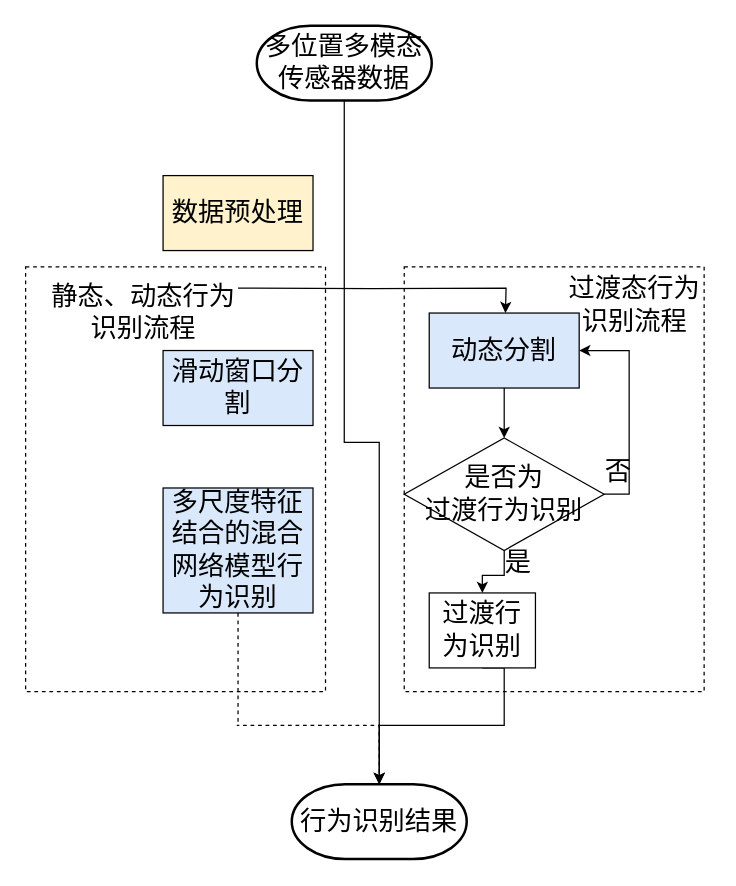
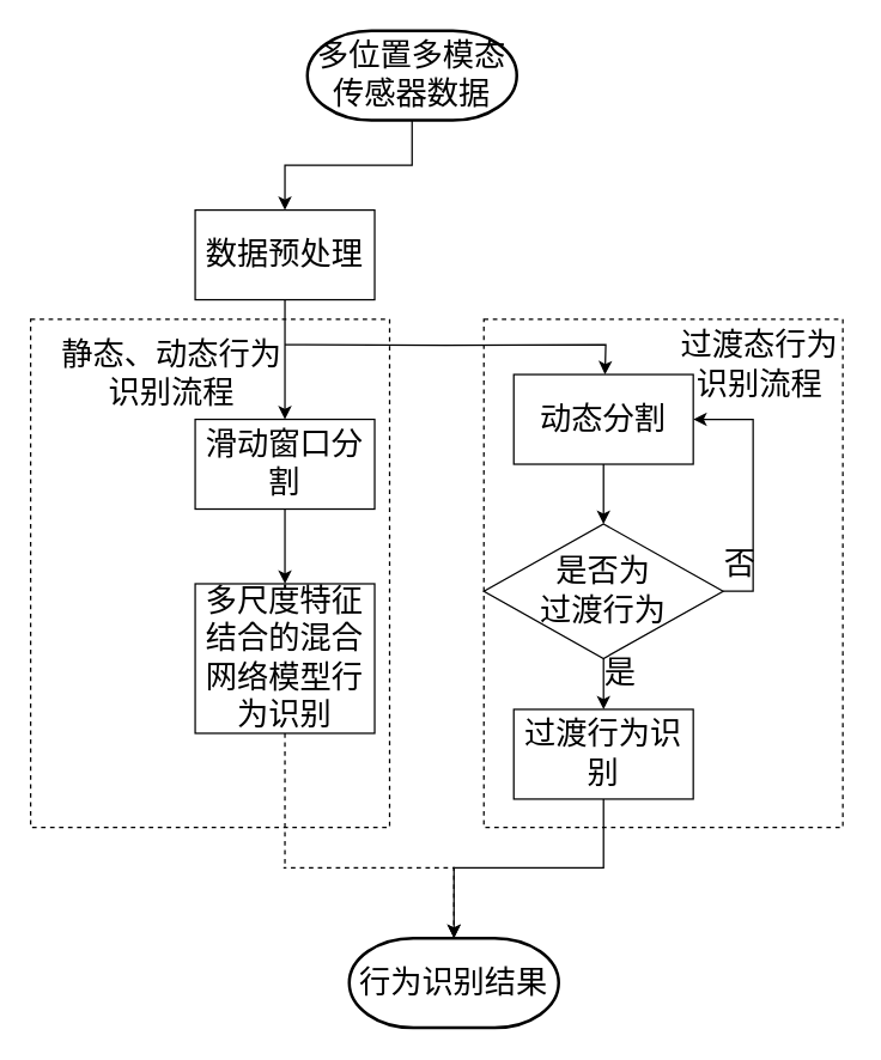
- <mxCell id="6" value="数据预处理" style="rounded=0;whiteSpace=wrap;html=1;fontFamily=Times New Roman;fontSize=21;fillColor=#fff2cc;" parent="1" vertex="1"><mxGeometry x="130" y="140" width="120" height="60" as="geometry" /></mxCell>
+ <mxCell id="6" value="数据预处理" style="rounded=0;whiteSpace=wrap;html=1;fontFamily=Times New Roman;fontSize=21;" parent="1" vertex="1"><mxGeometry x="130" y="140" width="120" height="60" as="geometry" /></mxCell>
+ <mxCell id="4" value="" style="edgeStyle=orthogonalEdgeStyle;rounded=0;orthogonalLoop=1;jettySize=auto;html=1;fontFamily=Times New Roman;fontSize=21;" parent="1" source="6" target="8" edge="1"><mxGeometry relative="1" as="geometry" /></mxCell>
- <mxCell id="12" value="动态分割" style="rounded=0;whiteSpace=wrap;html=1;fontFamily=Times New Roman;fontSize=21;fillColor=#dae8fc;" parent="1" vertex="1"><mxGeometry x="343" y="250" width="120" height="60" as="geometry" /></mxCell>
+ <mxCell id="12" value="动态分割" style="rounded=0;whiteSpace=wrap;html=1;fontFamily=Times New Roman;fontSize=21;" parent="1" vertex="1"><mxGeometry x="343" y="250" width="120" height="60" as="geometry" /></mxCell>
- <mxCell id="8" value="滑动窗口分割" style="rounded=0;whiteSpace=wrap;html=1;fontFamily=Times New Roman;fontSize=21;fillColor=#dae8fc;" parent="1" vertex="1"><mxGeometry x="130" y="280" width="120" height="60" as="geometry" /></mxCell>
+ <mxCell id="8" value="滑动窗口分割" style="rounded=0;whiteSpace=wrap;html=1;fontFamily=Times New Roman;fontSize=21;" parent="1" vertex="1"><mxGeometry x="130" y="280" width="120" height="60" as="geometry" /></mxCell>
- <mxCell id="2" value="" style="edgeStyle=orthogonalEdgeStyle;rounded=0;orthogonalLoop=1;jettySize=auto;html=1;fontFamily=Times New Roman;fontSize=21;" parent="1" source="3" target="18" edge="1"><mxGeometry relative="1" as="geometry" /></mxCell>
+ <mxCell id="2" value="" style="edgeStyle=orthogonalEdgeStyle;rounded=0;orthogonalLoop=1;jettySize=auto;html=1;fontFamily=Times New Roman;fontSize=21;" parent="1" source="3" target="6" edge="1"><mxGeometry relative="1" as="geometry" /></mxCell>
+ <mxCell id="7" value="" style="edgeStyle=orthogonalEdgeStyle;rounded=0;orthogonalLoop=1;jettySize=auto;html=1;fontFamily=Times New Roman;fontSize=21;" parent="1" source="8" target="10" edge="1"><mxGeometry relative="1" as="geometry" /></mxCell>
- <mxCell id="15" value="是否为&lt;br style=&quot;font-size: 21px;&quot;&gt;过渡行为识别" style="rhombus;whiteSpace=wrap;html=1;fontFamily=Times New Roman;fontSize=21;" parent="1" vertex="1"><mxGeometry x="323" y="350" width="160" height="90" as="geometry" /></mxCell>
+ <mxCell id="15" value="是否为&lt;br style=&quot;font-size: 21px;&quot;&gt;过渡行为" style="rhombus;whiteSpace=wrap;html=1;fontFamily=Times New Roman;fontSize=21;" parent="1" vertex="1"><mxGeometry x="323" y="350" width="160" height="90" as="geometry" /></mxCell>
- <mxCell id="10" value="多尺度特征结合的混合网络模型行为识别" style="rounded=0;whiteSpace=wrap;html=1;fontFamily=Times New Roman;fontSize=21;fillColor=#dae8fc;" parent="1" vertex="1"><mxGeometry x="130" y="390" width="120" height="100" as="geometry" /></mxCell>
+ <mxCell id="10" value="多尺度特征结合的混合网络模型行为识别" style="rounded=0;whiteSpace=wrap;html=1;fontFamily=Times New Roman;fontSize=21;" parent="1" vertex="1"><mxGeometry x="130" y="390" width="120" height="100" as="geometry" /></mxCell>
- <mxCell id="17" value="过渡行为识别" style="rounded=0;whiteSpace=wrap;html=1;fontFamily=Times New Roman;fontSize=21;" parent="1" vertex="1"><mxGeometry x="343" y="474" width="85" height="60" as="geometry" /></mxCell>
+ <mxCell id="17" value="过渡行为识别" style="rounded=0;whiteSpace=wrap;html=1;fontFamily=Times New Roman;fontSize=21;" parent="1" vertex="1"><mxGeometry x="343" y="474" width="120" height="60" as="geometry" /></mxCell>
